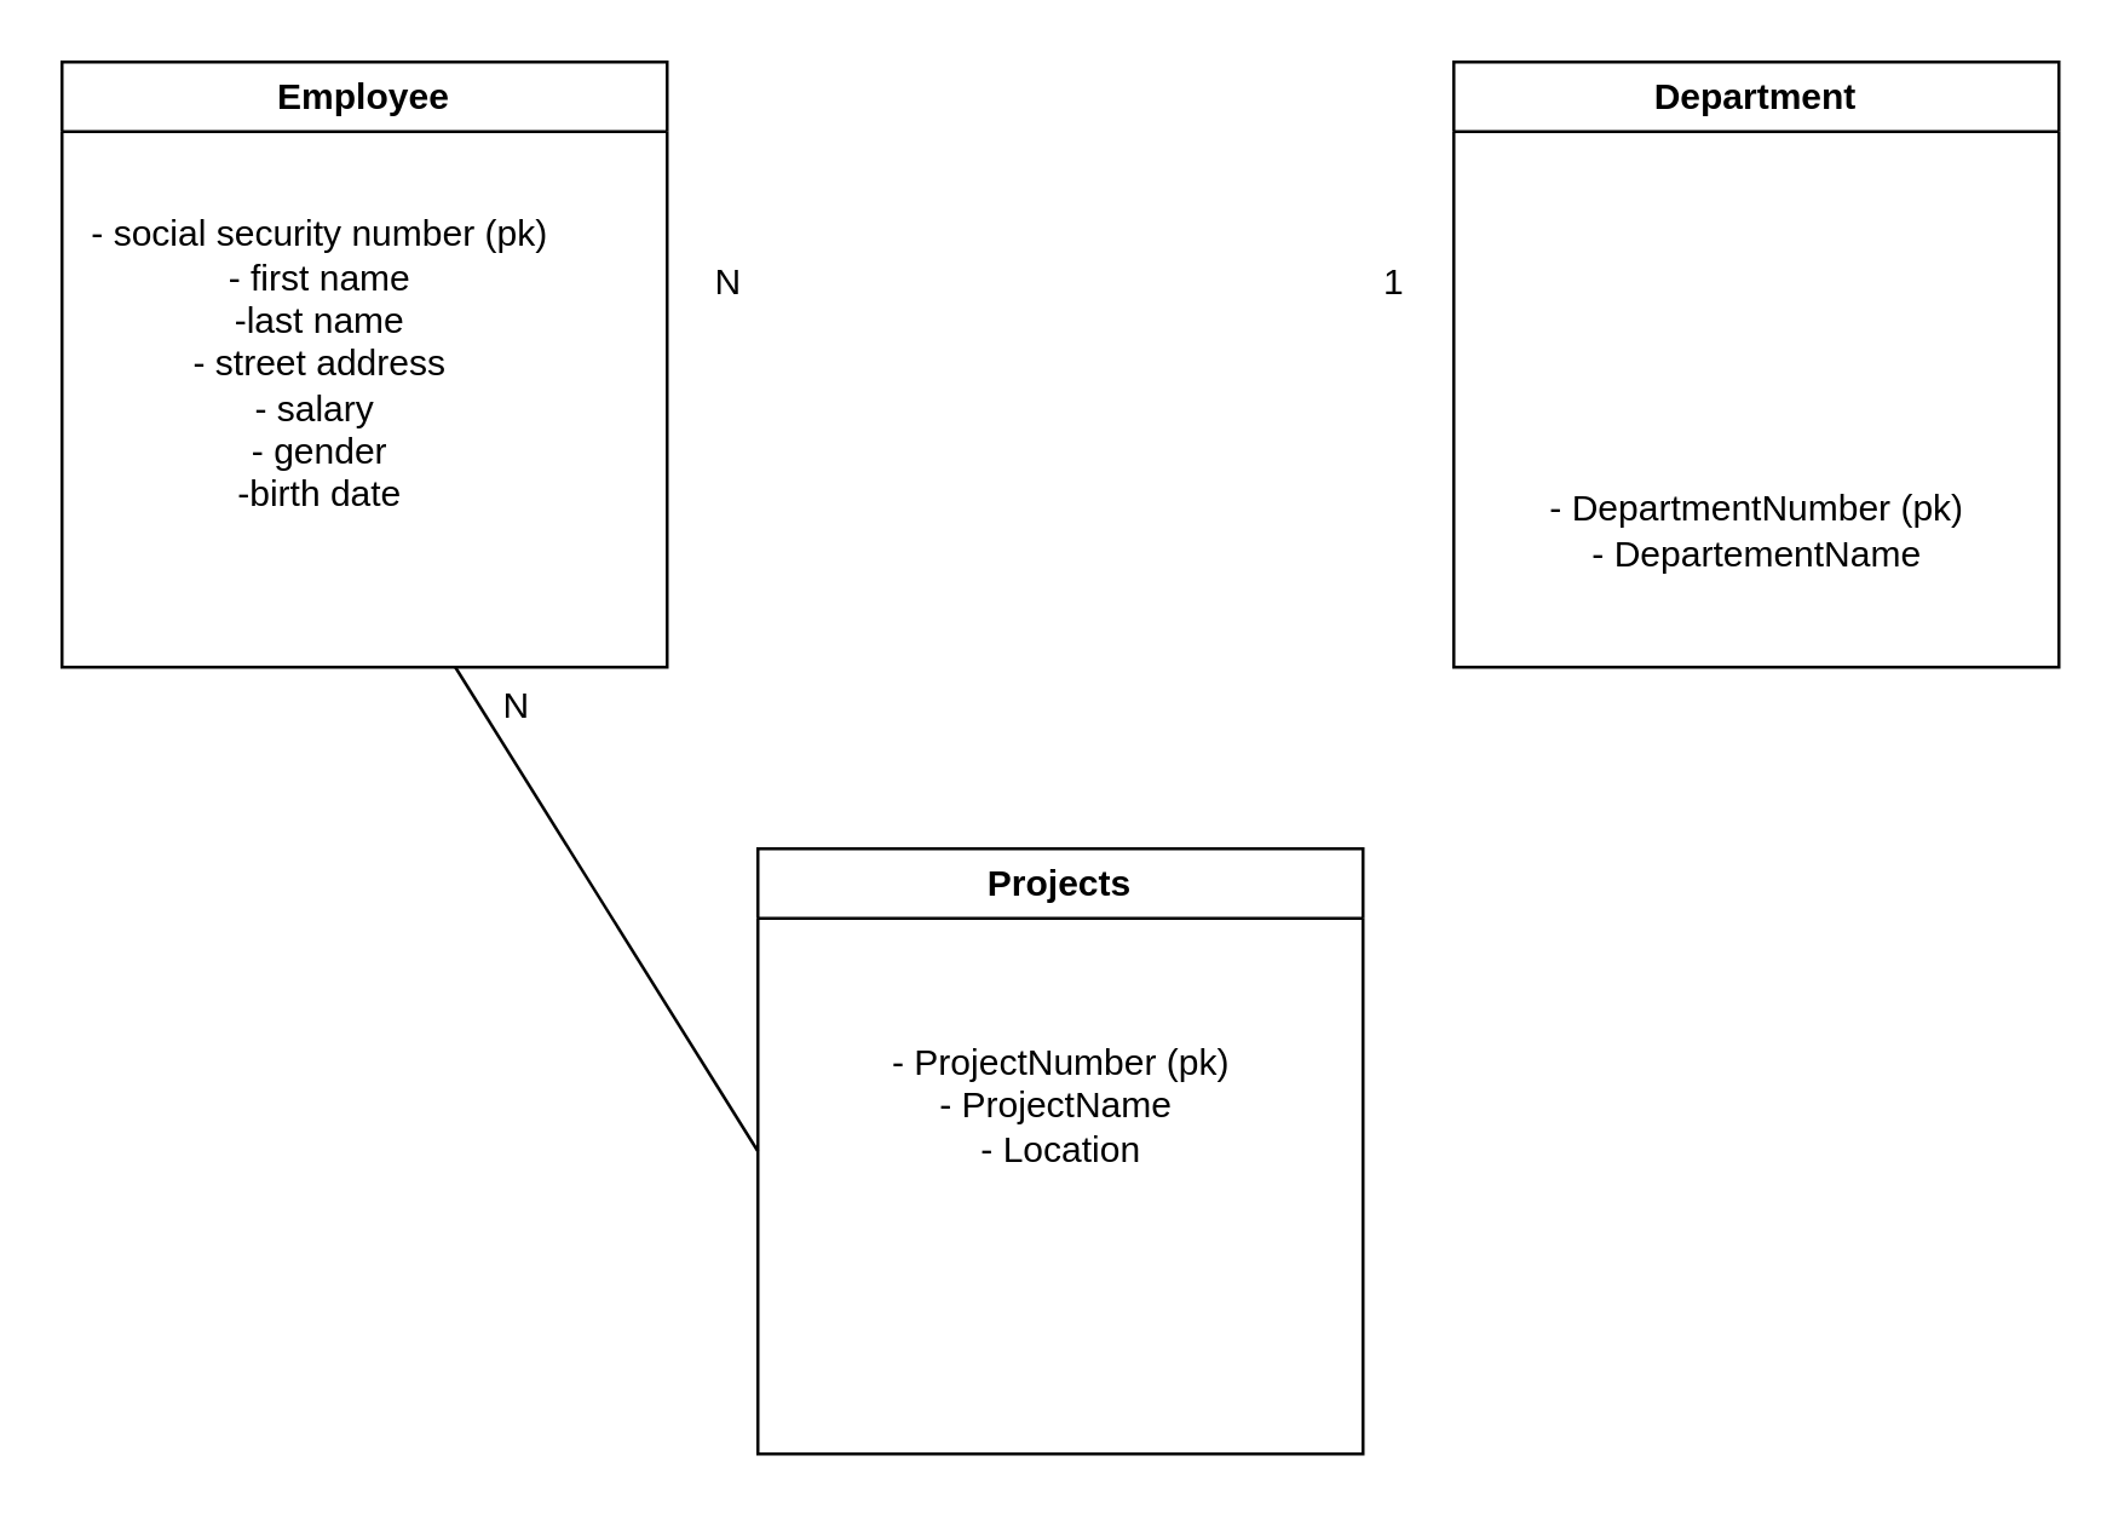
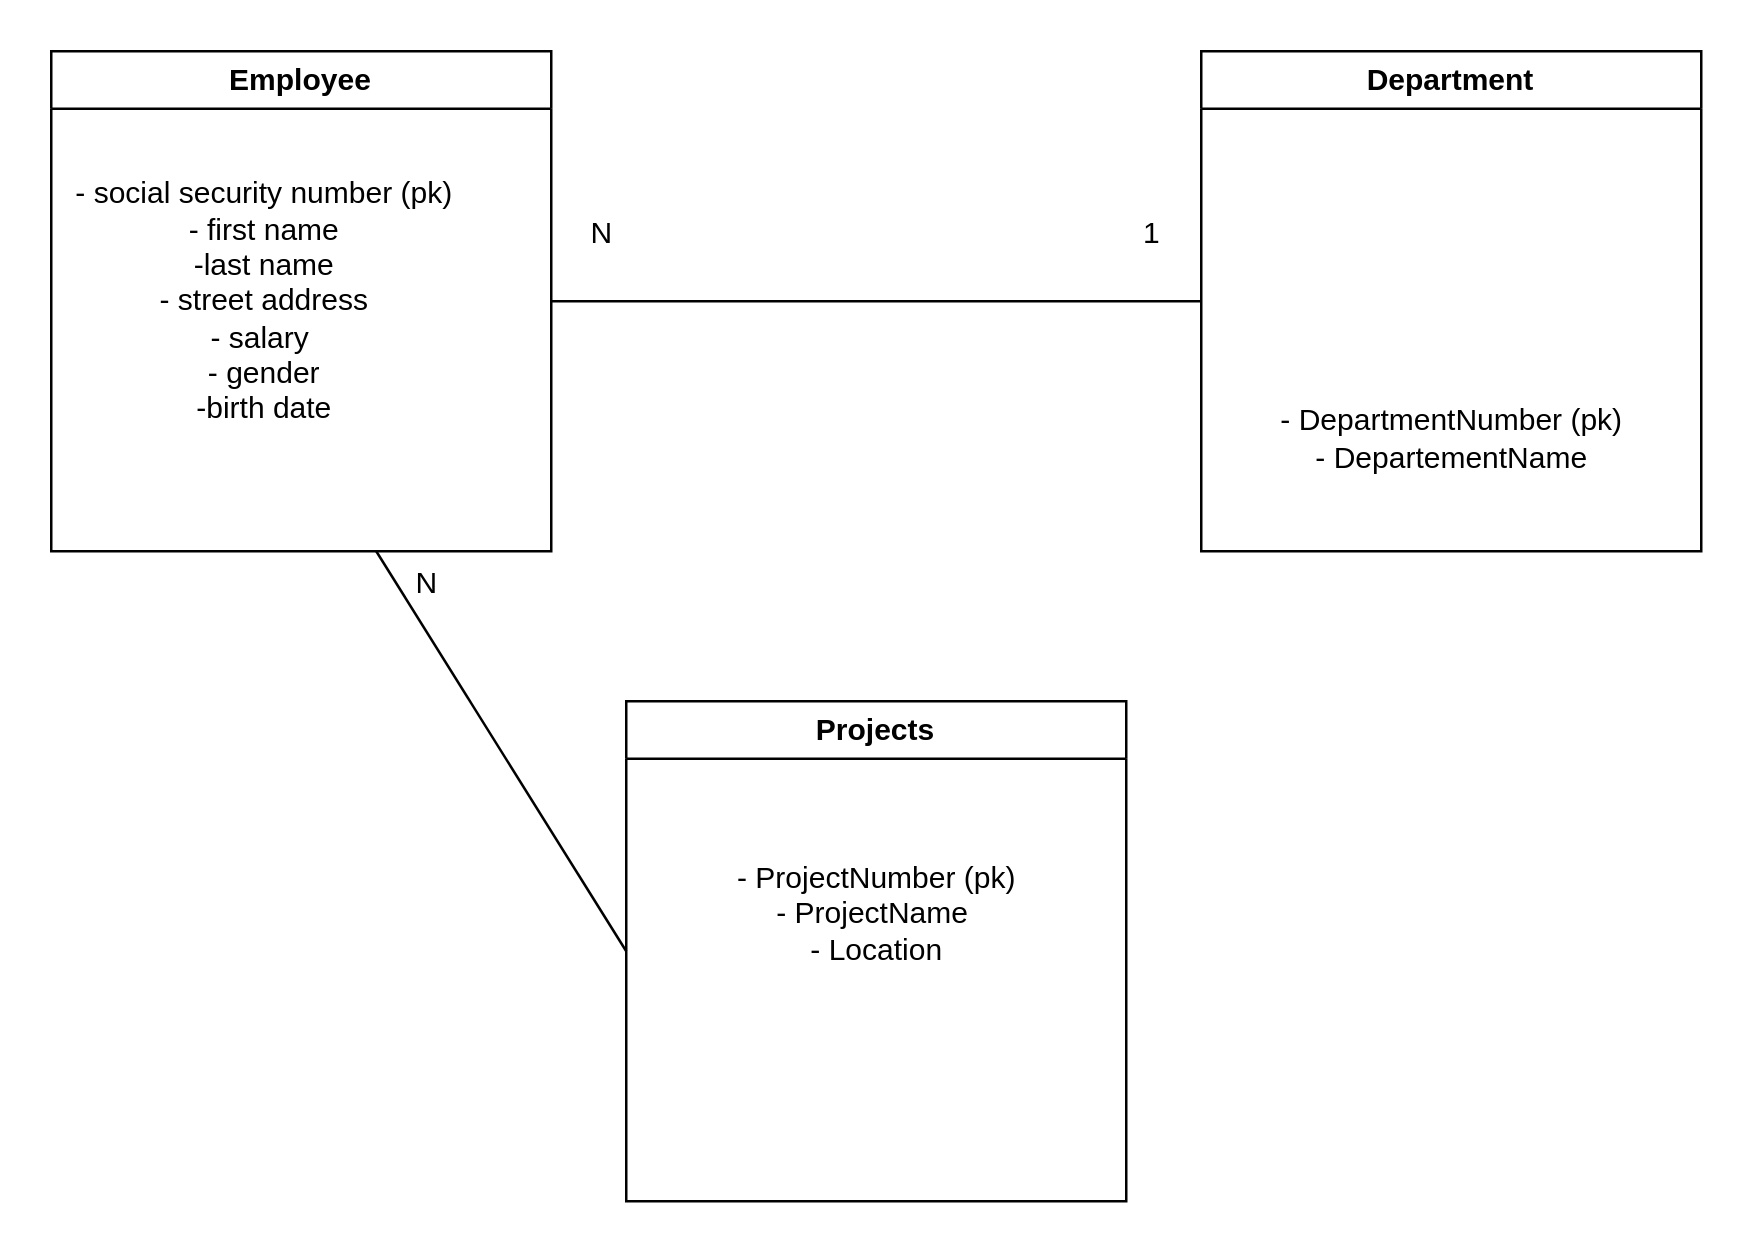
+ <mxCell id="7" value="" style="endArrow=none;html=1;rounded=0;exitX=1;exitY=0.5;exitDx=0;exitDy=0;entryX=0;entryY=0.5;entryDx=0;entryDy=0;" edge="1" parent="1" source="2" target="4"><mxGeometry width="50" height="50" relative="1" as="geometry"><mxPoint x="330" y="230" as="sourcePoint" /><mxPoint x="380" y="180" as="targetPoint" /></mxGeometry></mxCell>
